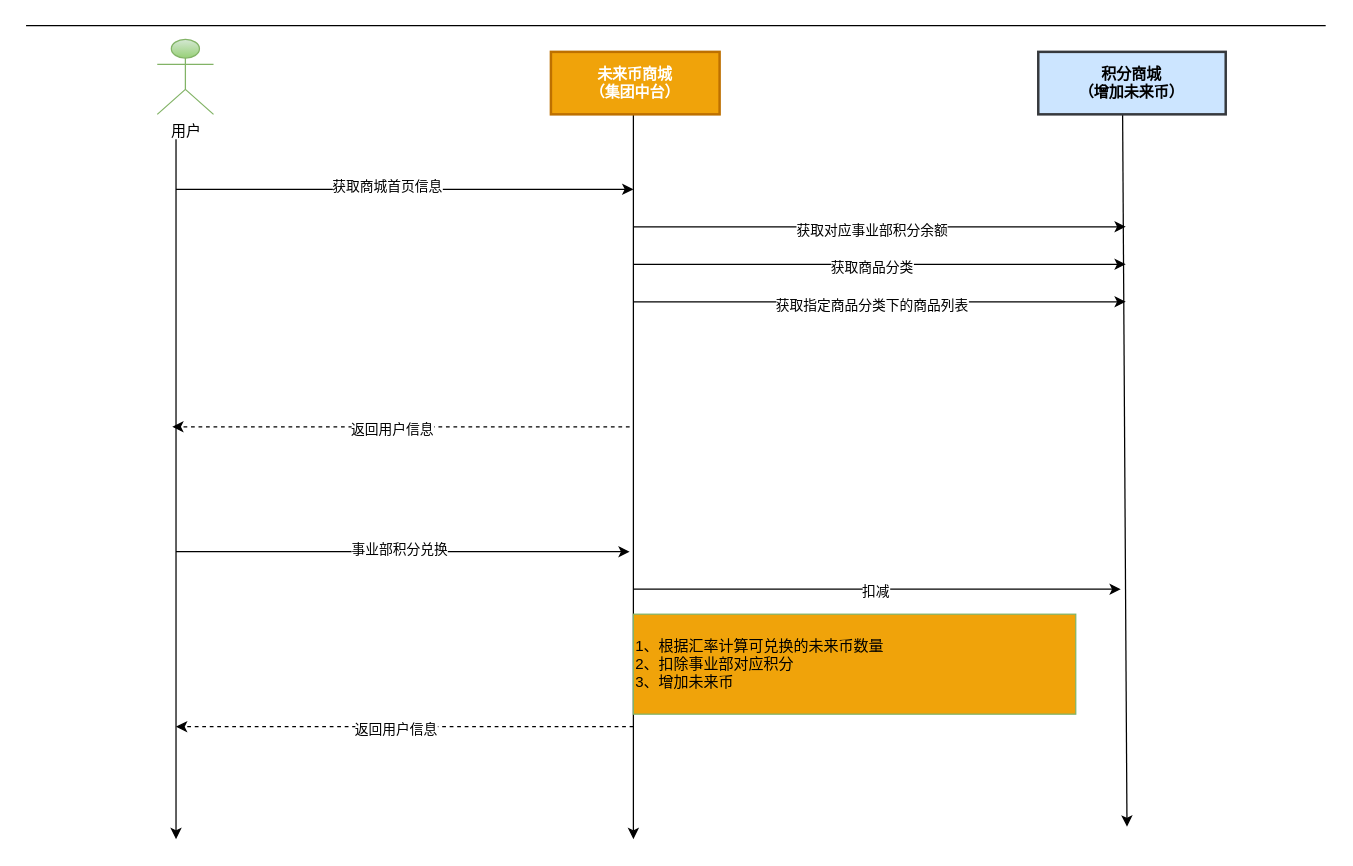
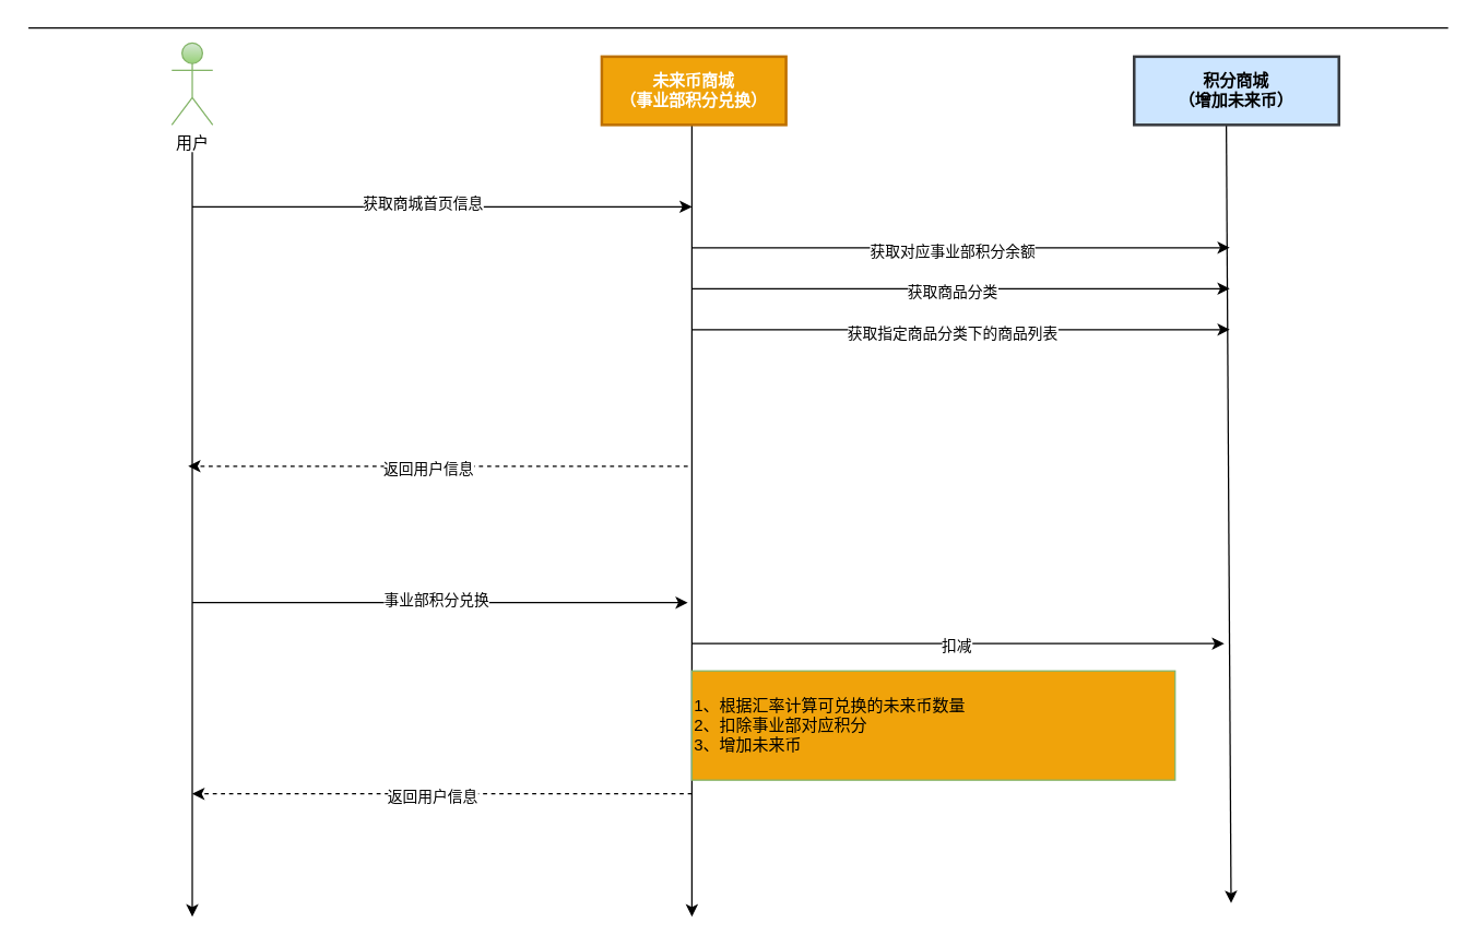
- <mxCell id="2" value="用户" style="shape=umlActor;verticalLabelPosition=bottom;verticalAlign=top;html=1;outlineConnect=0;gradientColor=#97d077;fillColor=#d5e8d4;strokeColor=#82b366;" vertex="1" parent="1"><mxGeometry x="125" y="31" width="45" height="60" as="geometry" /></mxCell>
+ <mxCell id="2" value="用户" style="shape=umlActor;verticalLabelPosition=bottom;verticalAlign=top;html=1;outlineConnect=0;gradientColor=#97d077;fillColor=#d5e8d4;strokeColor=#82b366;" vertex="1" parent="1"><mxGeometry x="125" y="31" width="30" height="60" as="geometry" /></mxCell>
- <mxCell id="19" value="&lt;b&gt;未来币商城&lt;br&gt;（集团中台）&lt;/b&gt;" style="rounded=0;whiteSpace=wrap;html=1;strokeWidth=2;strokeColor=#BD7000;fillColor=#f0a30a;fontColor=#ffffff;" vertex="1" parent="1"><mxGeometry x="440" y="41" width="135" height="50" as="geometry" /></mxCell>
+ <mxCell id="19" value="&lt;b&gt;未来币商城&lt;br&gt;（事业部积分兑换）&lt;/b&gt;" style="rounded=0;whiteSpace=wrap;html=1;strokeWidth=2;strokeColor=#BD7000;fillColor=#f0a30a;fontColor=#ffffff;" vertex="1" parent="1"><mxGeometry x="440" y="41" width="135" height="50" as="geometry" /></mxCell>
